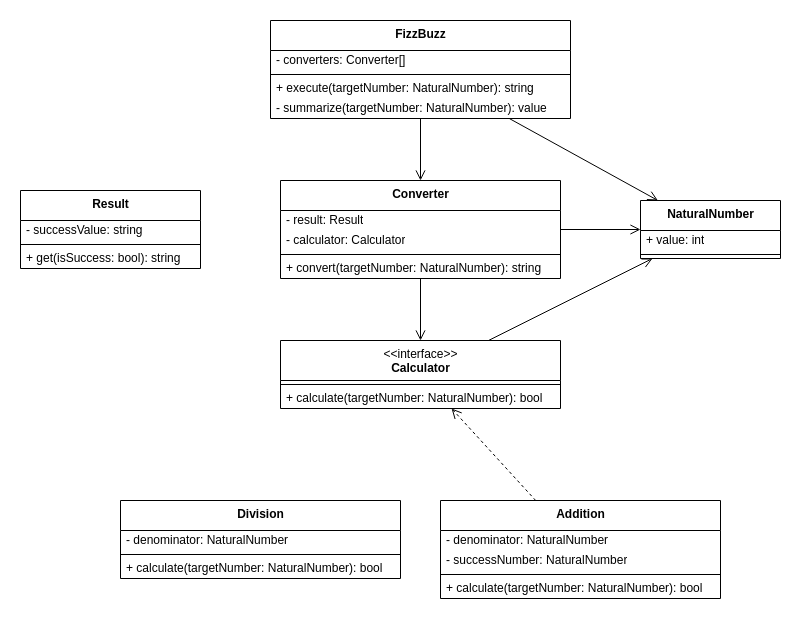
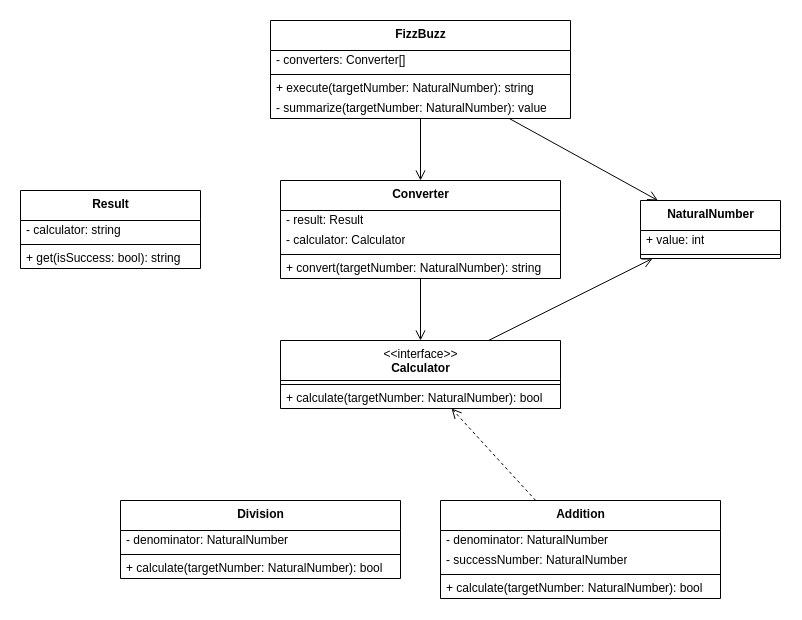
- <mxCell id="30" value="" style="endArrow=open;startArrow=none;endFill=0;startFill=0;endSize=8;html=1;verticalAlign=bottom;labelBackgroundColor=none;strokeWidth=1;" parent="1" source="9" target="2" edge="1"><mxGeometry width="160" relative="1" as="geometry"><mxPoint x="613.65" y="528" as="sourcePoint" /><mxPoint x="496.35" y="630" as="targetPoint" /></mxGeometry></mxCell>
- <mxCell id="6" value="- successValue: string" style="text;html=1;strokeColor=none;fillColor=none;align=left;verticalAlign=middle;spacingLeft=4;spacingRight=4;overflow=hidden;rotatable=0;points=[[0,0.5],[1,0.5]];portConstraint=eastwest;" parent="5" vertex="1"><mxGeometry y="30" width="180" height="20" as="geometry" /></mxCell>
+ <mxCell id="6" value="- calculator: string" style="text;html=1;strokeColor=none;fillColor=none;align=left;verticalAlign=middle;spacingLeft=4;spacingRight=4;overflow=hidden;rotatable=0;points=[[0,0.5],[1,0.5]];portConstraint=eastwest;" parent="5" vertex="1"><mxGeometry y="30" width="180" height="20" as="geometry" /></mxCell>
